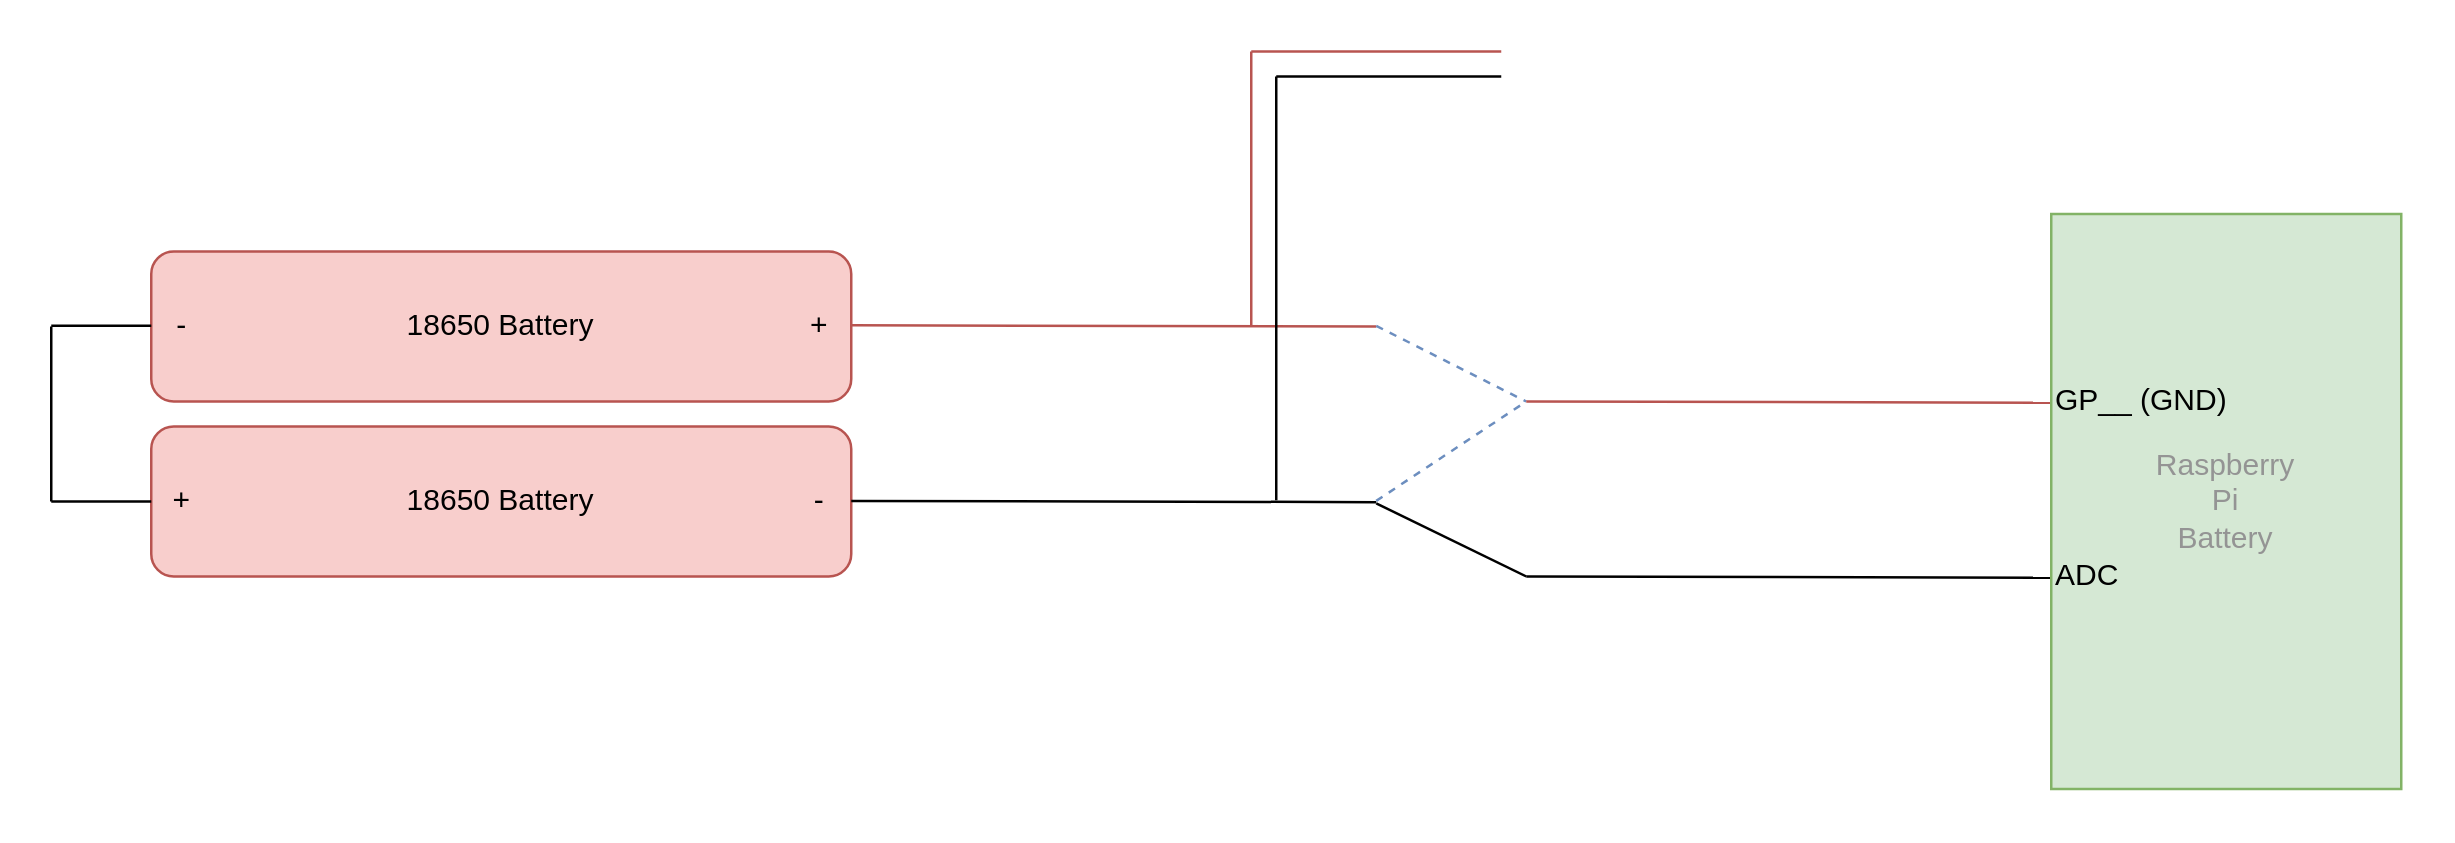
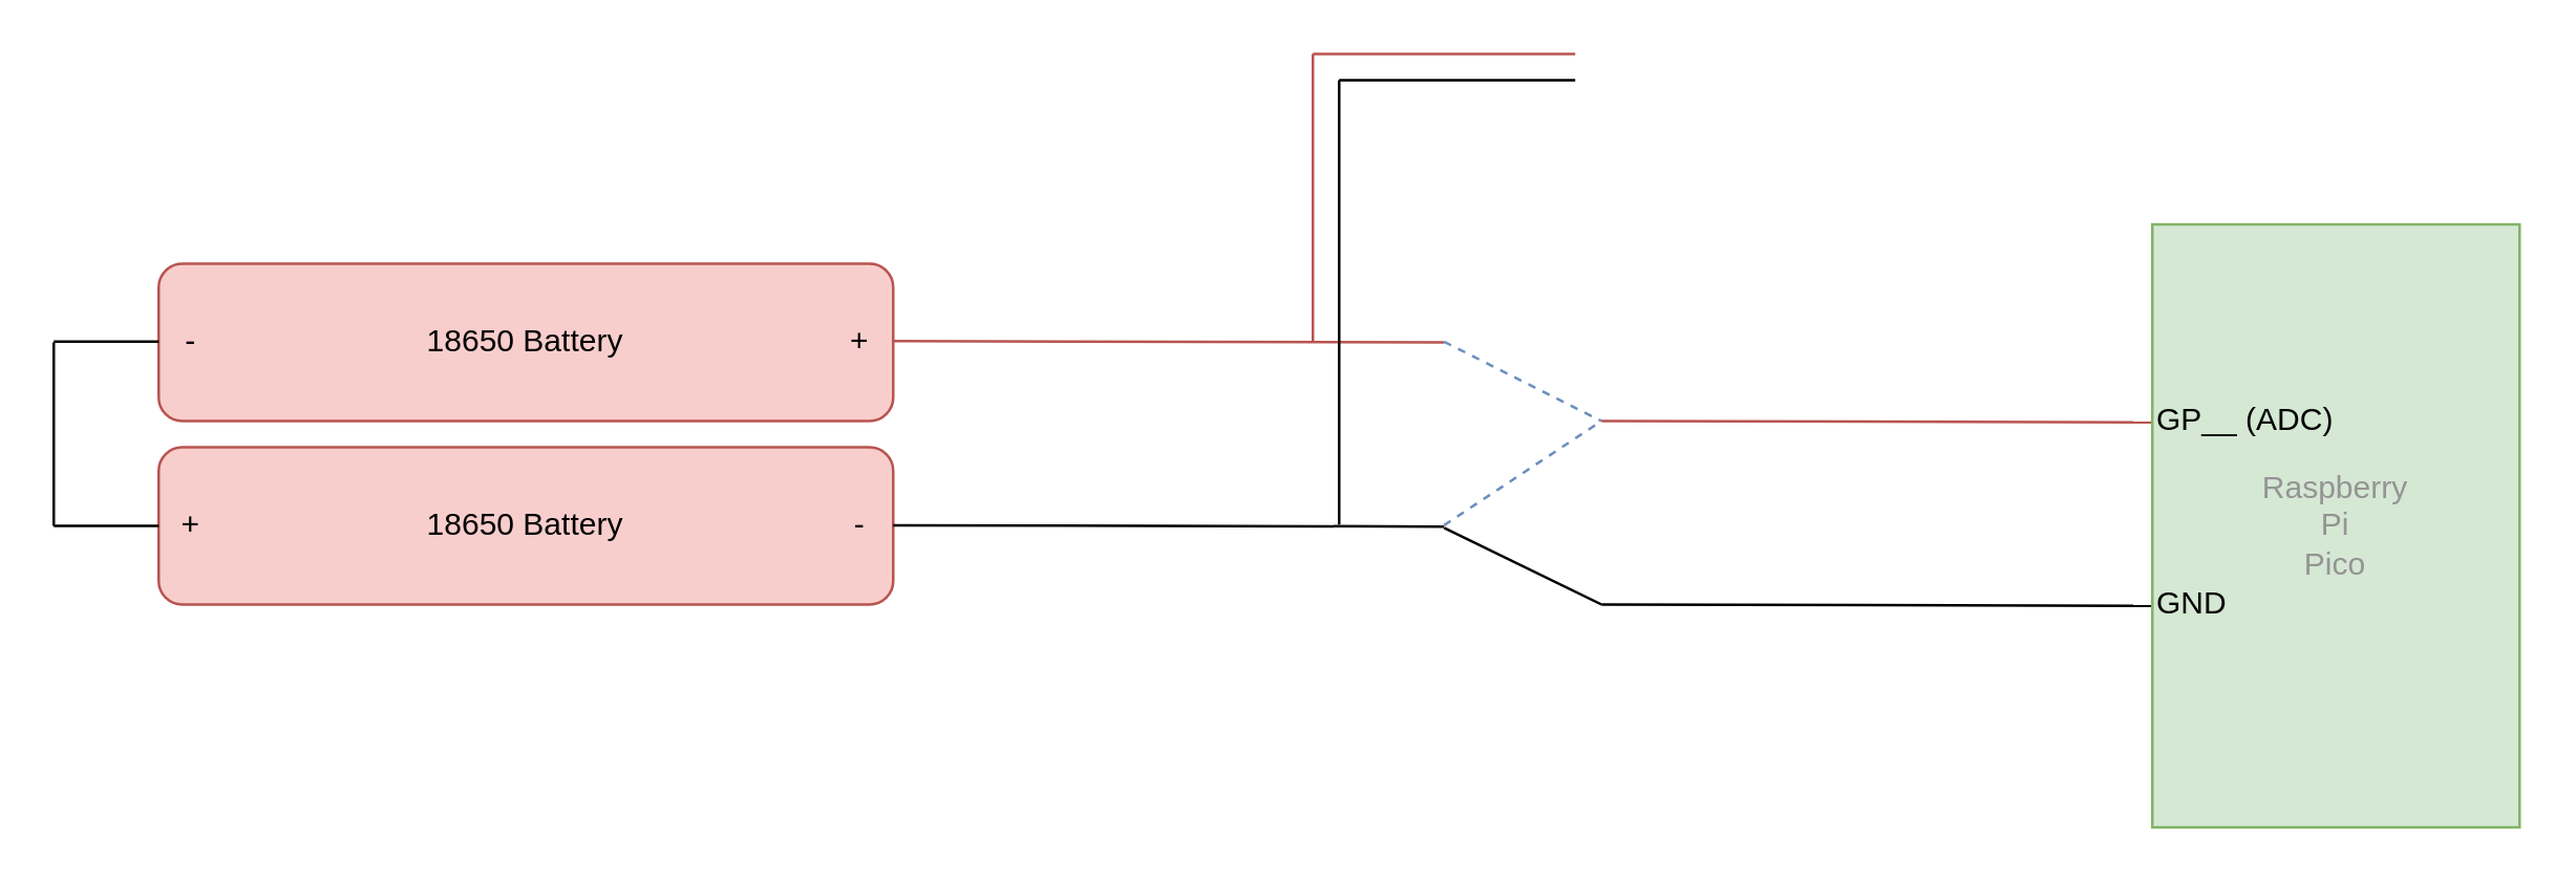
- <mxCell id="19" value="GP__ (GND)" style="text;html=1;align=left;verticalAlign=middle;whiteSpace=wrap;rounded=0;" vertex="1" parent="1"><mxGeometry x="820" y="145" width="120" height="30" as="geometry" /></mxCell>
+ <mxCell id="19" value="GP__ (ADC)" style="text;html=1;align=left;verticalAlign=middle;whiteSpace=wrap;rounded=0;" vertex="1" parent="1"><mxGeometry x="820" y="145" width="120" height="30" as="geometry" /></mxCell>
- <mxCell id="18" value="Raspberry&lt;div&gt;Pi&lt;br&gt;Battery&lt;/div&gt;" style="rounded=0;whiteSpace=wrap;html=1;fillColor=#d5e8d4;strokeColor=#82b366;fontColor=#949494;" vertex="1" parent="1"><mxGeometry x="820" y="85" width="140" height="230" as="geometry" /></mxCell>
+ <mxCell id="18" value="Raspberry&lt;div&gt;Pi&lt;br&gt;Pico&lt;/div&gt;" style="rounded=0;whiteSpace=wrap;html=1;fillColor=#d5e8d4;strokeColor=#82b366;fontColor=#949494;" vertex="1" parent="1"><mxGeometry x="820" y="85" width="140" height="230" as="geometry" /></mxCell>
- <mxCell id="20" value="ADC" style="text;html=1;align=left;verticalAlign=middle;whiteSpace=wrap;rounded=0;" vertex="1" parent="1"><mxGeometry x="820" y="215" width="120" height="30" as="geometry" /></mxCell>
+ <mxCell id="20" value="GND" style="text;html=1;align=left;verticalAlign=middle;whiteSpace=wrap;rounded=0;" vertex="1" parent="1"><mxGeometry x="820" y="215" width="120" height="30" as="geometry" /></mxCell>
